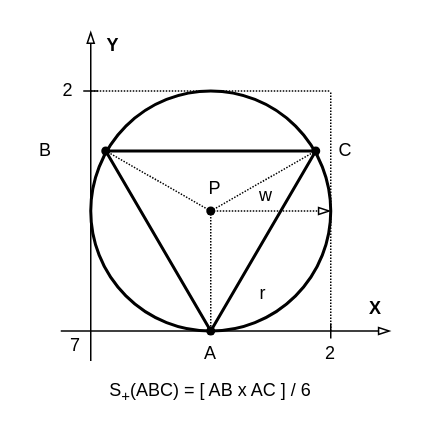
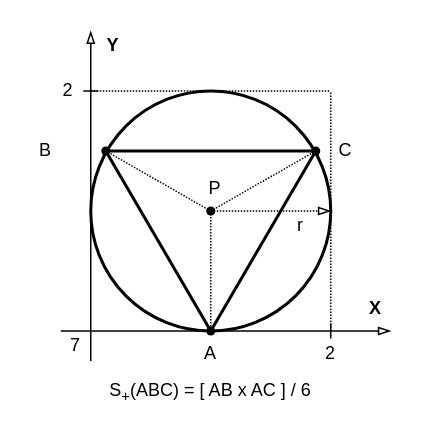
- <mxCell id="22" value="&lt;font&gt;w&lt;/font&gt;" style="text;html=1;align=center;verticalAlign=middle;whiteSpace=wrap;rounded=0;fontFamily=Helvetica;" vertex="1" parent="1"><mxGeometry x="167" y="120" width="20" height="20" as="geometry" /></mxCell>
- <mxCell id="26" value="&lt;font&gt;r&lt;/font&gt;" style="text;html=1;align=center;verticalAlign=middle;whiteSpace=wrap;rounded=0;fontFamily=Helvetica;" vertex="1" parent="1"><mxGeometry x="164.5" y="185" width="19.5" height="20" as="geometry" /></mxCell>
+ <mxCell id="26" value="&lt;font&gt;r&lt;/font&gt;" style="text;html=1;align=center;verticalAlign=middle;whiteSpace=wrap;rounded=0;fontFamily=Helvetica;" vertex="1" parent="1"><mxGeometry x="189.5" y="140" width="19.5" height="20" as="geometry" /></mxCell>
